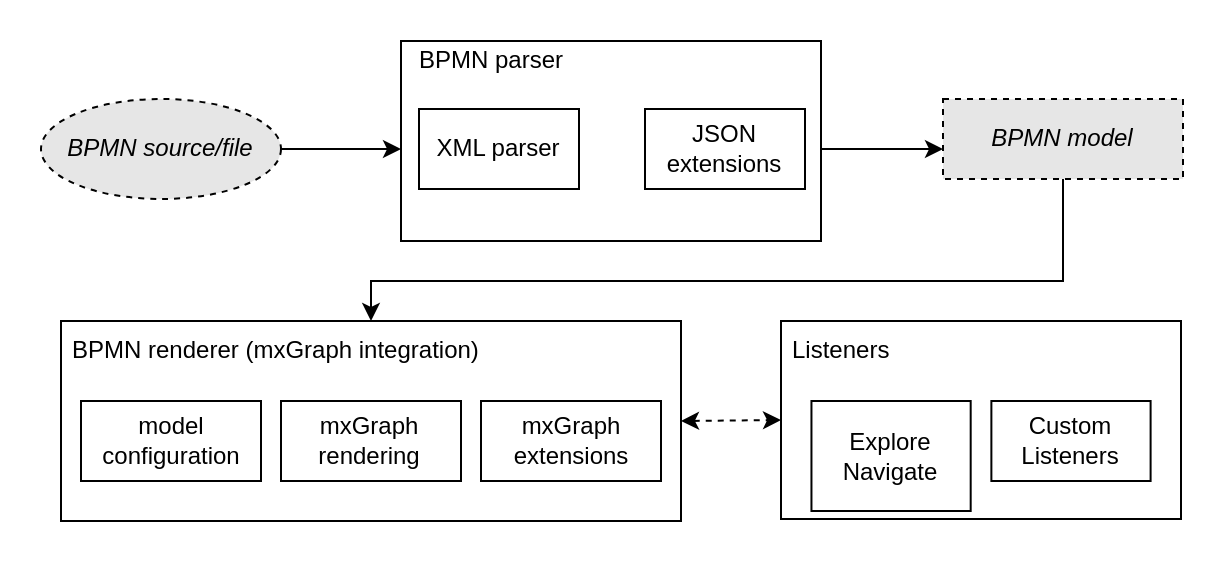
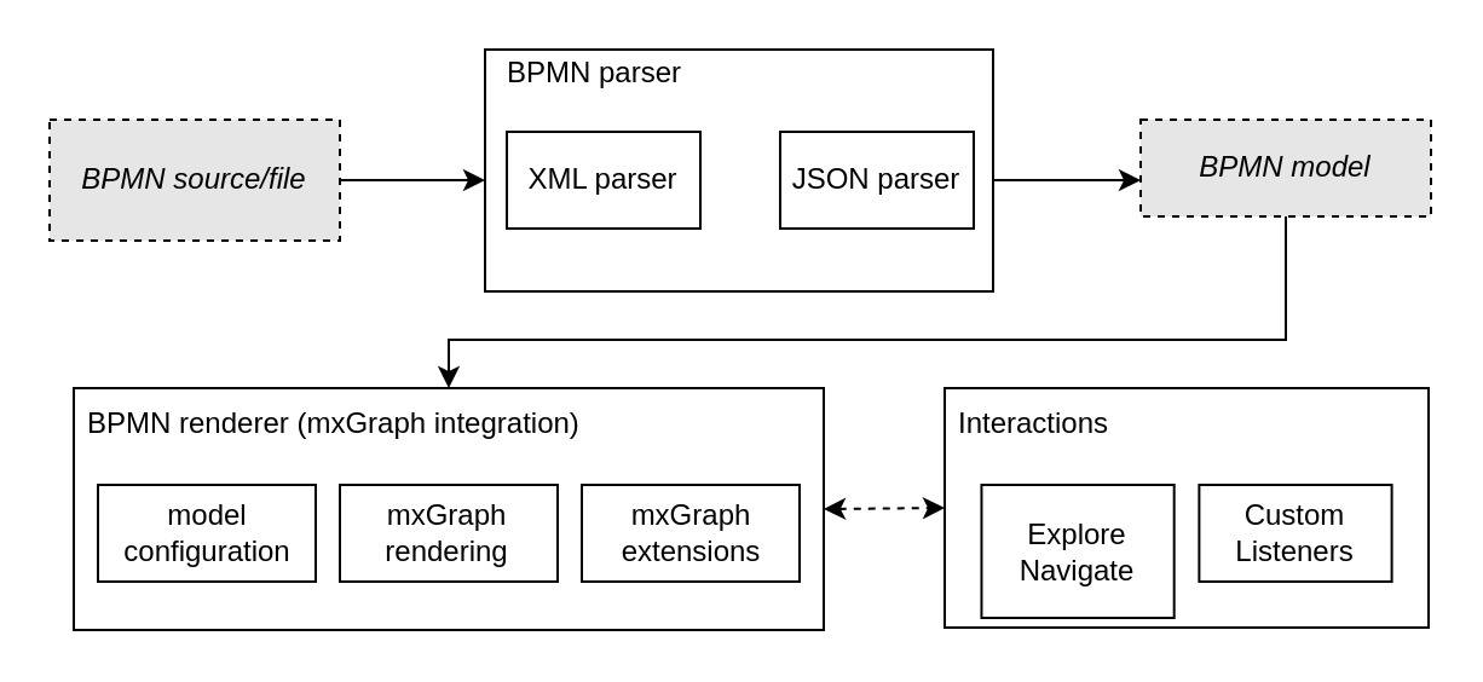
- <mxCell id="3" value="&lt;i&gt;BPMN source/file&lt;/i&gt;" style="ellipse;whiteSpace=wrap;html=1;fillColor=#E6E6E6;dashed=1;" parent="1" vertex="1"><mxGeometry x="20" y="49" width="120" height="50" as="geometry" /></mxCell>
+ <mxCell id="3" value="&lt;i&gt;BPMN source/file&lt;/i&gt;" style="rounded=0;whiteSpace=wrap;html=1;fillColor=#E6E6E6;dashed=1;" parent="1" vertex="1"><mxGeometry x="20" y="49" width="120" height="50" as="geometry" /></mxCell>
- <mxCell id="24" value="JSON extensions" style="rounded=0;whiteSpace=wrap;html=1;fillColor=#FFFFFF;" parent="1" vertex="1"><mxGeometry x="322" y="54" width="80" height="40" as="geometry" /></mxCell>
+ <mxCell id="24" value="JSON parser" style="rounded=0;whiteSpace=wrap;html=1;fillColor=#FFFFFF;" parent="1" vertex="1"><mxGeometry x="322" y="54" width="80" height="40" as="geometry" /></mxCell>
- <mxCell id="19" value="&lt;span style=&quot;&quot;&gt;Listeners&lt;/span&gt;" style="text;html=1;resizable=0;autosize=1;align=left;verticalAlign=middle;points=[];fillColor=none;strokeColor=none;rounded=0;" parent="1" vertex="1"><mxGeometry x="393.998" y="160" width="90" height="30" as="geometry" /></mxCell>
+ <mxCell id="19" value="&lt;span style=&quot;&quot;&gt;Interactions&lt;/span&gt;" style="text;html=1;resizable=0;autosize=1;align=left;verticalAlign=middle;points=[];fillColor=none;strokeColor=none;rounded=0;" parent="1" vertex="1"><mxGeometry x="393.998" y="160" width="90" height="30" as="geometry" /></mxCell>
